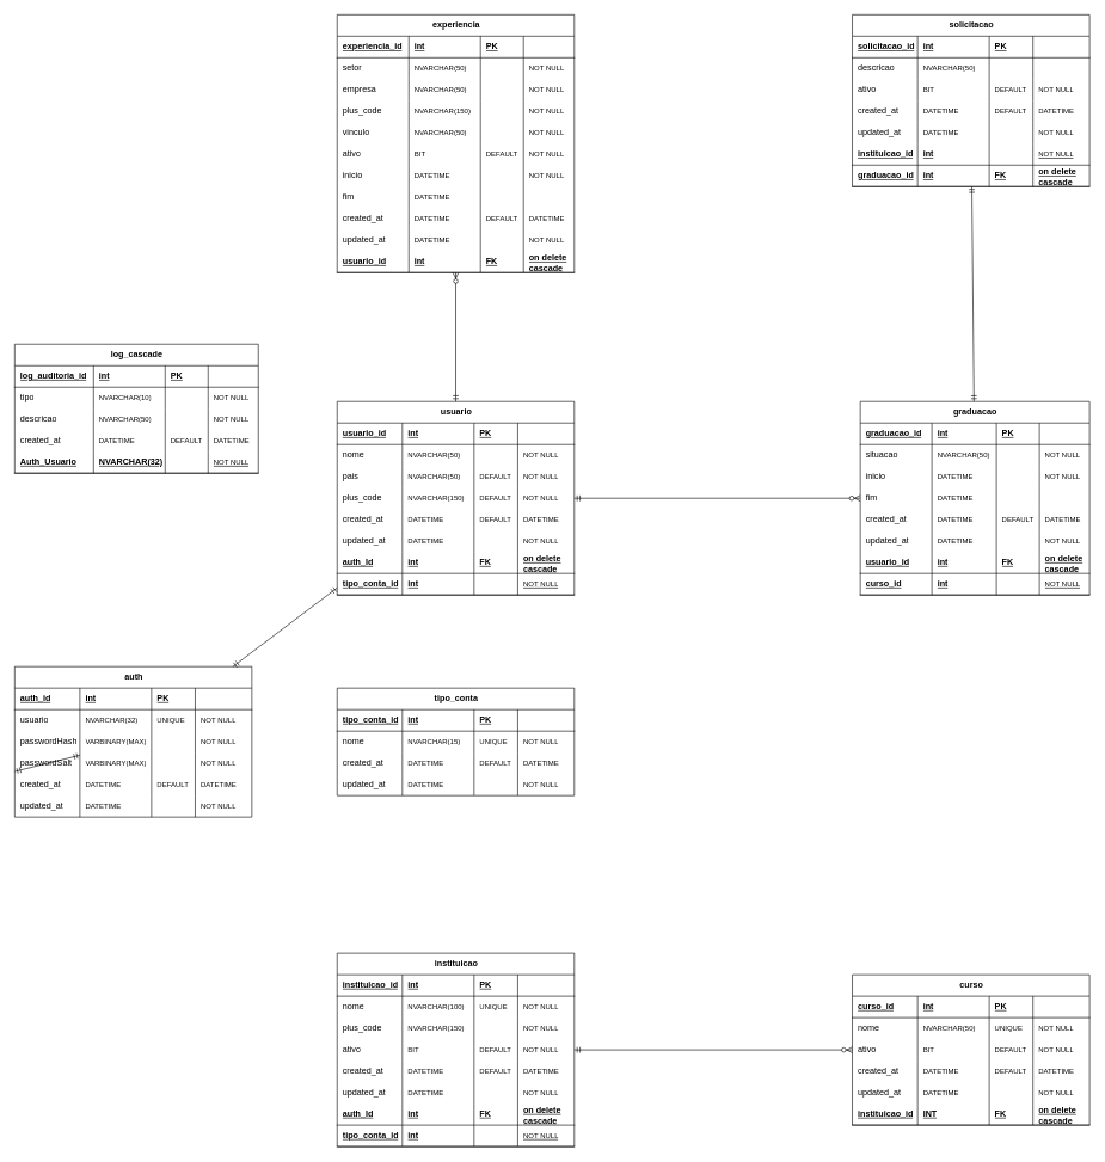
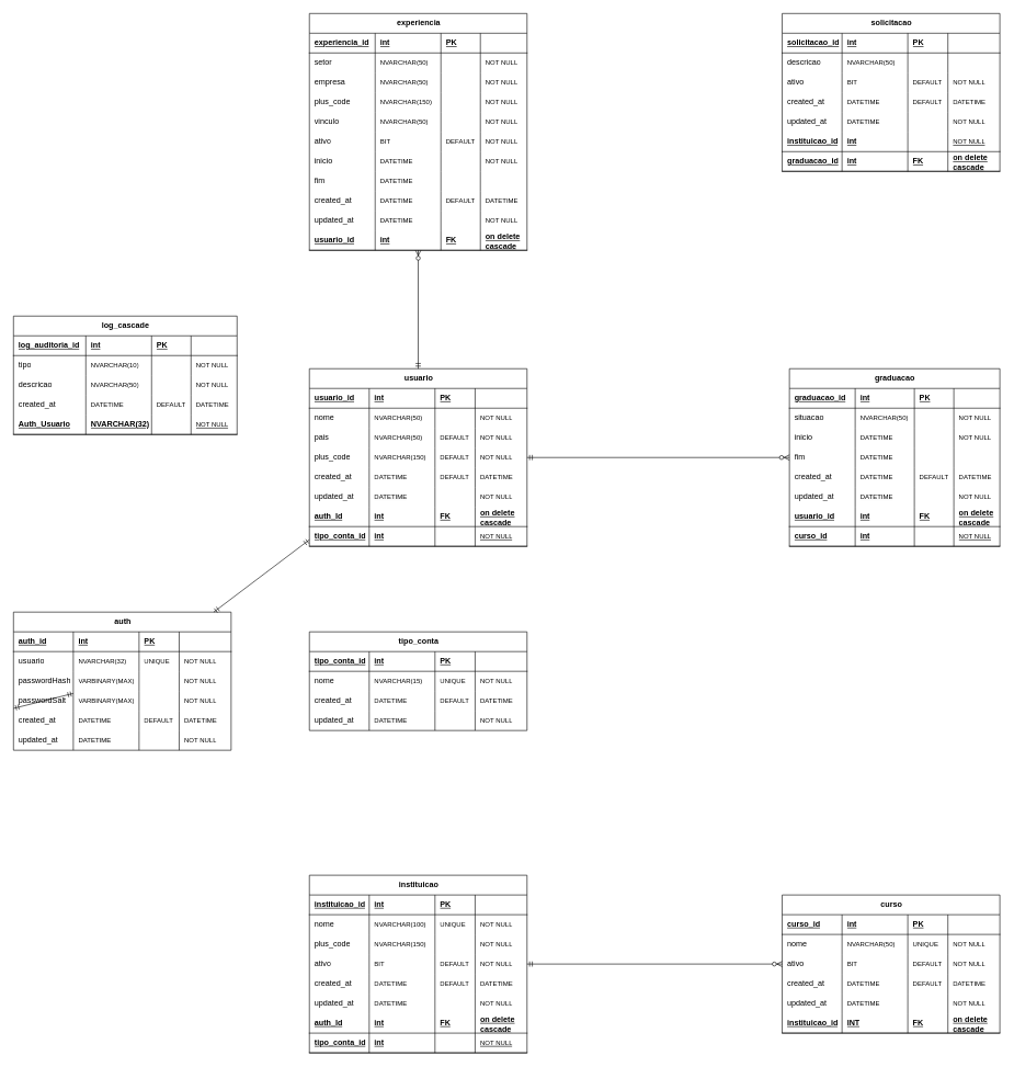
- <mxCell id="330" value="" style="fontSize=12;html=1;endArrow=ERmandOne;startArrow=ERmandOne;rounded=0;" parent="1" source="105" target="238" edge="1"><mxGeometry width="100" height="100" relative="1" as="geometry"><mxPoint x="1050.5" y="900" as="sourcePoint" /><mxPoint x="1120.5" y="790" as="targetPoint" /></mxGeometry></mxCell>
